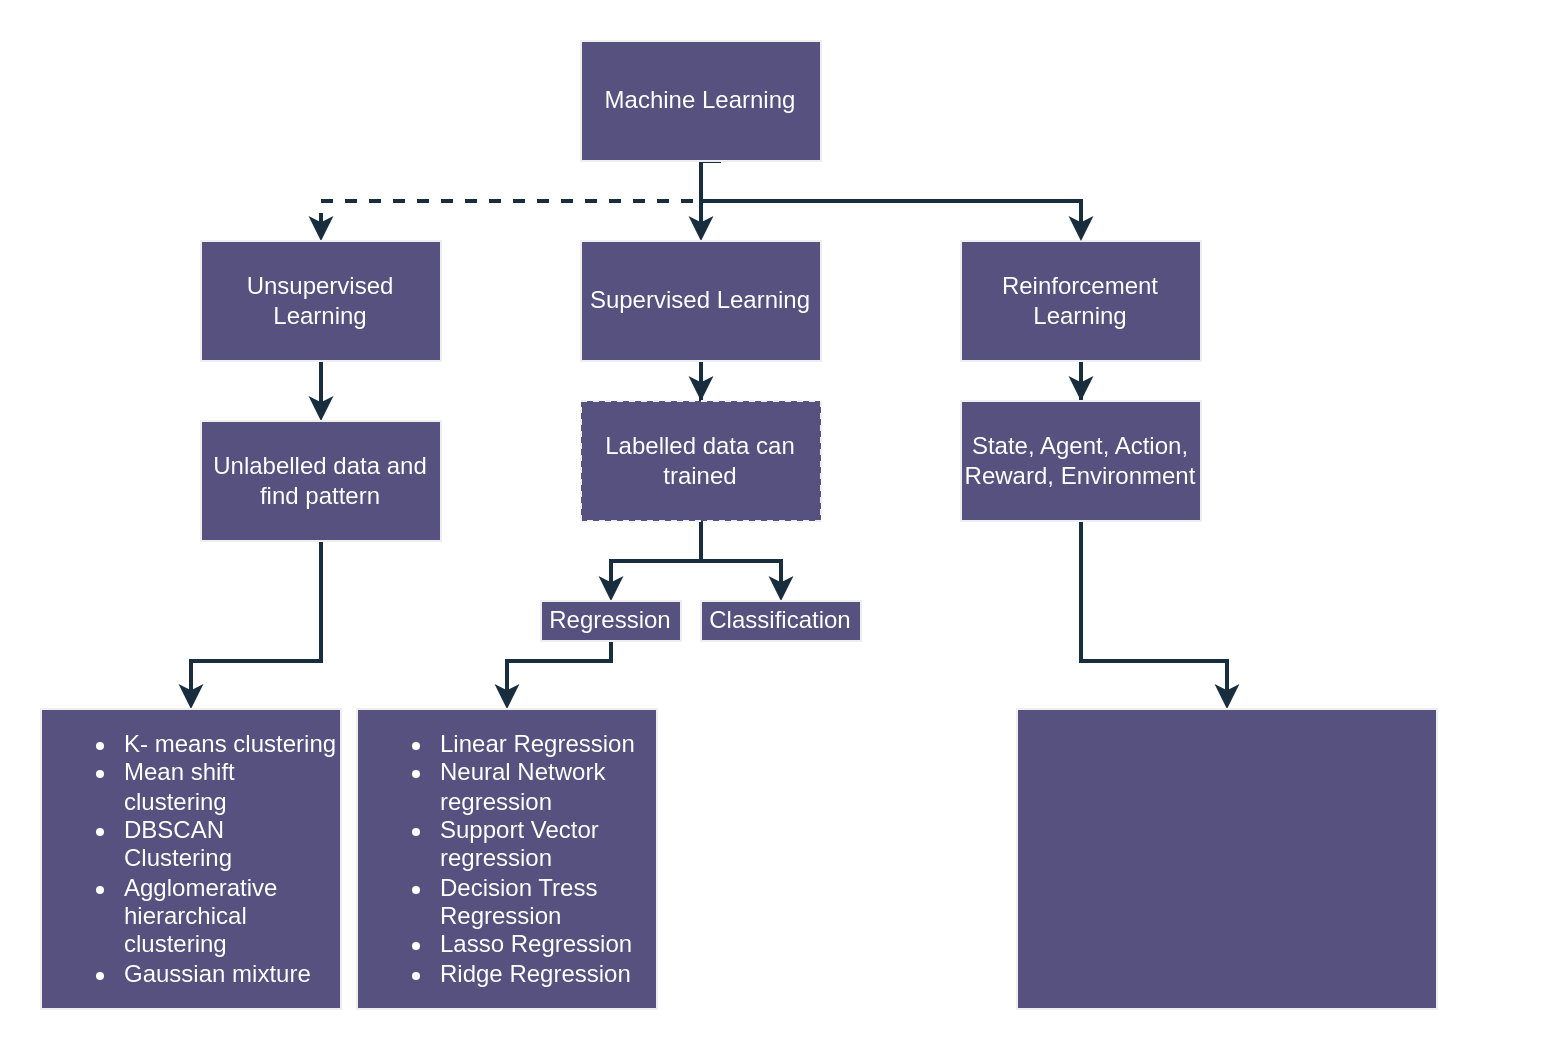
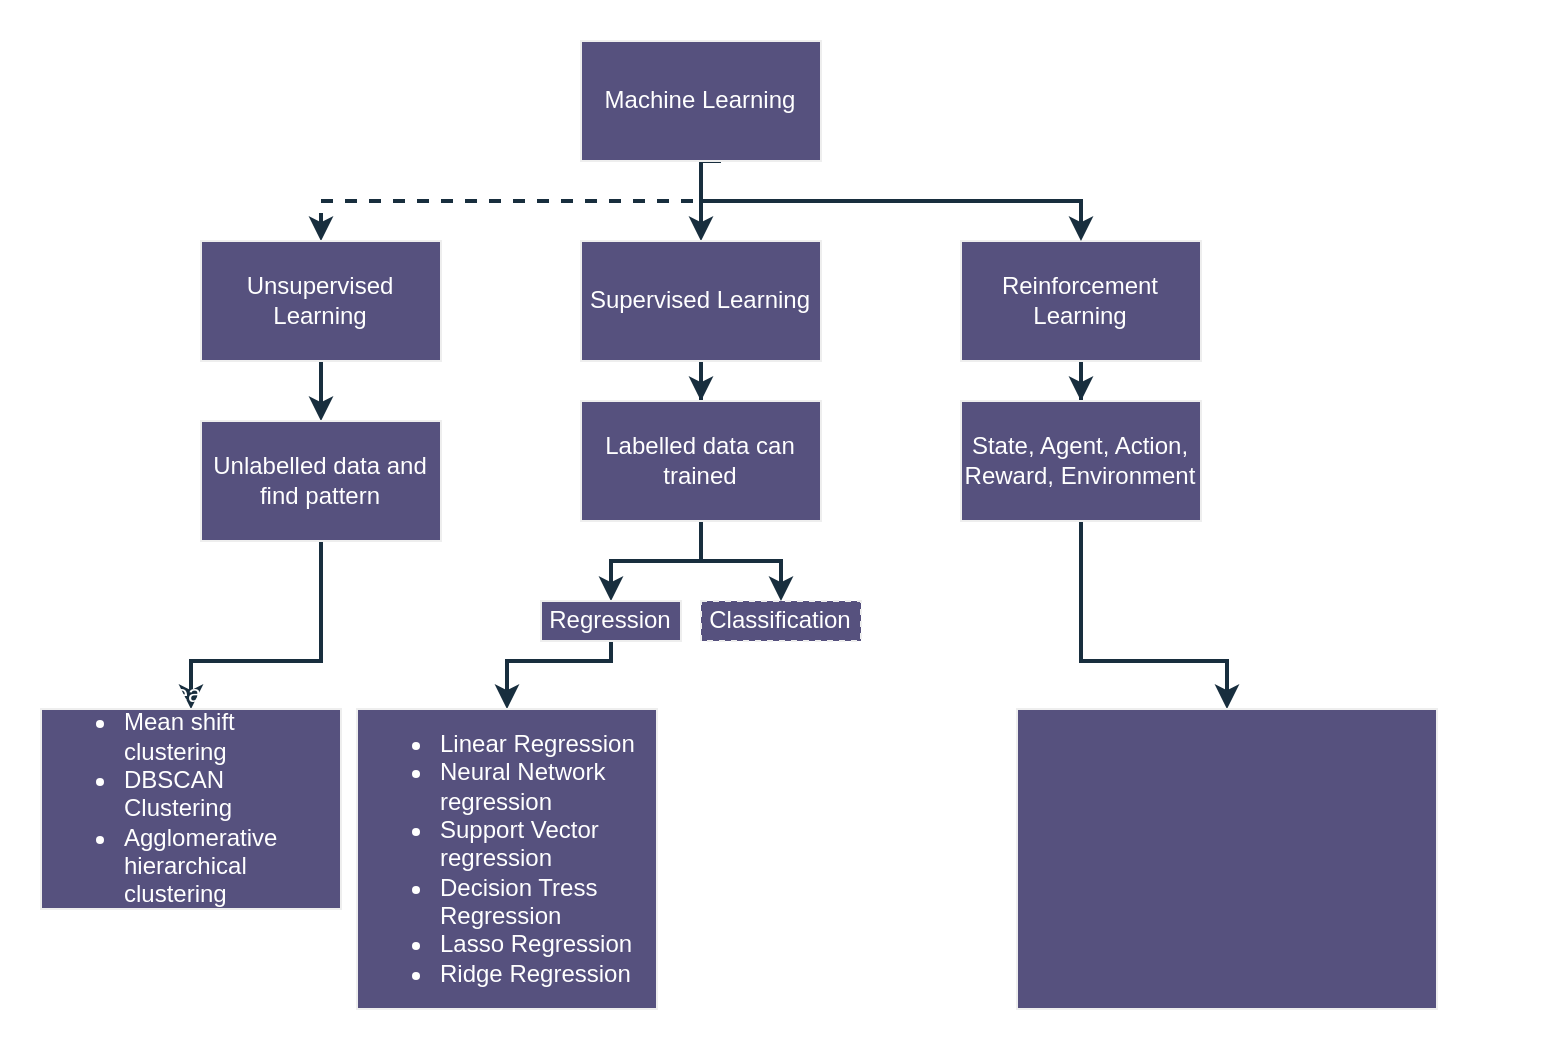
- <mxCell id="14" value="Labelled data can trained" style="rounded=0;whiteSpace=wrap;html=1;labelBackgroundColor=none;fillColor=#56517E;strokeColor=#EEEEEE;fontColor=#FFFFFF;dashed=1;" vertex="1" parent="1"><mxGeometry x="290" y="200" width="120" height="60" as="geometry" /></mxCell>
+ <mxCell id="14" value="Labelled data can trained" style="rounded=0;whiteSpace=wrap;html=1;labelBackgroundColor=none;fillColor=#56517E;strokeColor=#EEEEEE;fontColor=#FFFFFF;" vertex="1" parent="1"><mxGeometry x="290" y="200" width="120" height="60" as="geometry" /></mxCell>
- <mxCell id="21" value="Classification" style="whiteSpace=wrap;html=1;rounded=0;labelBackgroundColor=none;fillColor=#56517E;strokeColor=#EEEEEE;fontColor=#FFFFFF;" vertex="1" parent="1"><mxGeometry x="350" y="300" width="80" height="20" as="geometry" /></mxCell>
+ <mxCell id="21" value="Classification" style="whiteSpace=wrap;html=1;rounded=0;labelBackgroundColor=none;fillColor=#56517E;strokeColor=#EEEEEE;fontColor=#FFFFFF;dashed=1;" vertex="1" parent="1"><mxGeometry x="350" y="300" width="80" height="20" as="geometry" /></mxCell>
- <mxCell id="22" value="&lt;ul&gt;&lt;li&gt;K- means clustering&lt;/li&gt;&lt;li&gt;Mean shift clustering&lt;/li&gt;&lt;li&gt;DBSCAN Clustering&amp;nbsp;&lt;/li&gt;&lt;li&gt;Agglomerative hierarchical clustering&lt;/li&gt;&lt;li&gt;Gaussian mixture&lt;/li&gt;&lt;/ul&gt;" style="whiteSpace=wrap;html=1;rounded=0;align=left;labelBackgroundColor=none;fillColor=#56517E;strokeColor=#EEEEEE;fontColor=#FFFFFF;" vertex="1" parent="1"><mxGeometry x="20" y="354" width="150" height="150" as="geometry" /></mxCell>
+ <mxCell id="22" value="&lt;ul&gt;&lt;li&gt;K- means clustering&lt;/li&gt;&lt;li&gt;Mean shift clustering&lt;/li&gt;&lt;li&gt;DBSCAN Clustering&amp;nbsp;&lt;/li&gt;&lt;li&gt;Agglomerative hierarchical clustering&lt;/li&gt;&lt;li&gt;Gaussian mixture&lt;/li&gt;&lt;/ul&gt;" style="whiteSpace=wrap;html=1;rounded=0;align=left;labelBackgroundColor=none;fillColor=#56517E;strokeColor=#EEEEEE;fontColor=#FFFFFF;" vertex="1" parent="1"><mxGeometry x="20" y="354" width="150" height="100" as="geometry" /></mxCell>
